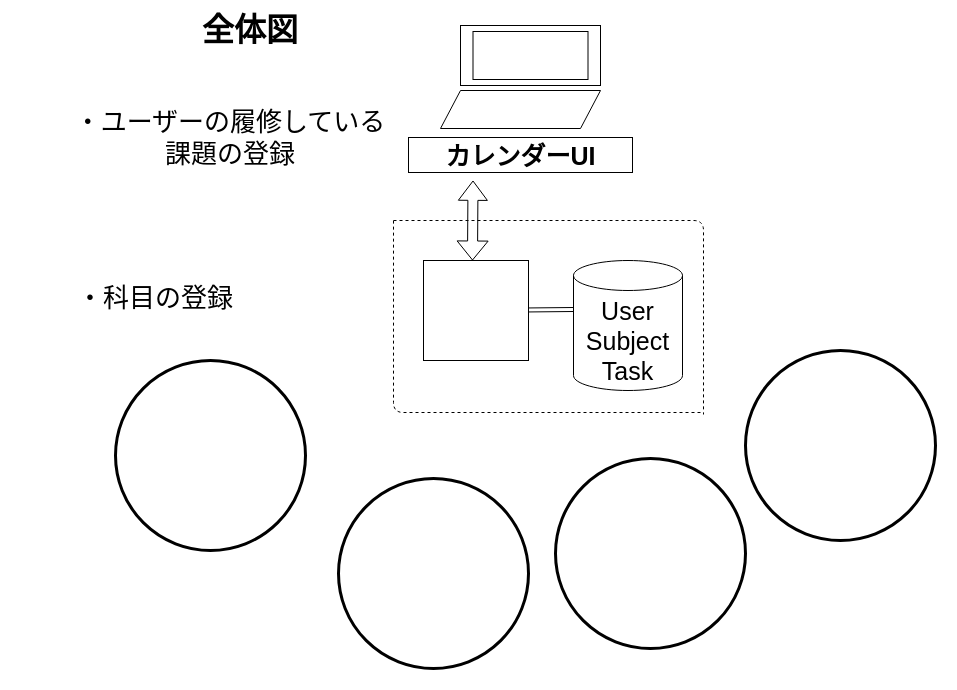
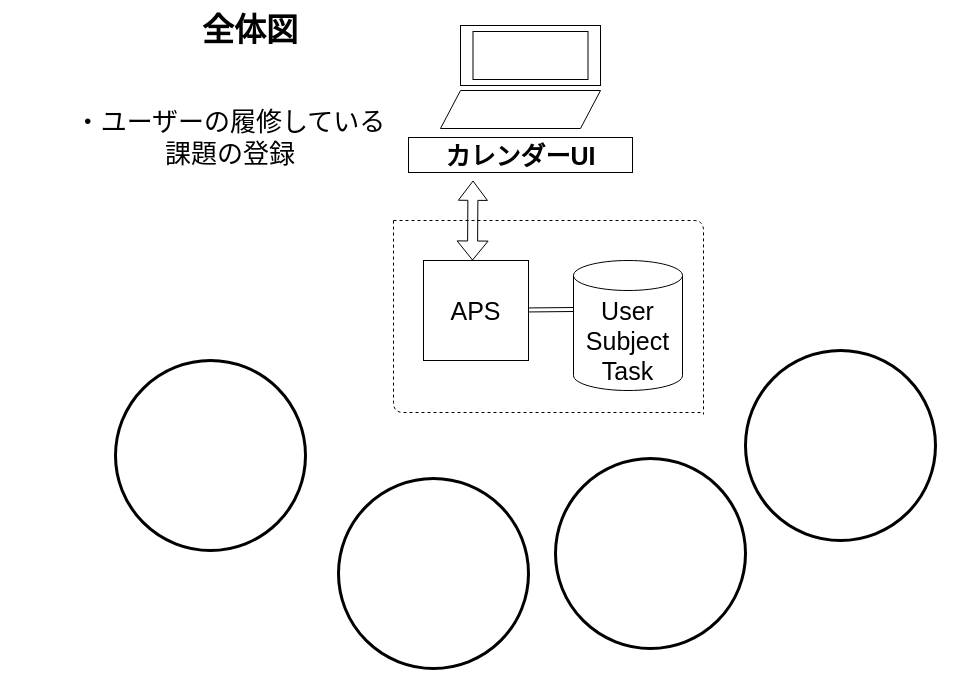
- <mxCell id="20" value="&lt;font style=&quot;font-size: 26px&quot;&gt;・科目の登録&lt;/font&gt;" style="text;html=1;strokeColor=none;fillColor=none;align=center;verticalAlign=middle;whiteSpace=wrap;rounded=0;fontSize=25;fontColor=#000000;" vertex="1" parent="1"><mxGeometry x="75" y="288" width="160" height="20" as="geometry" /></mxCell>
+ <mxCell id="17" value="APS" style="text;html=1;strokeColor=none;fillColor=none;align=center;verticalAlign=middle;whiteSpace=wrap;rounded=0;fontSize=25;" vertex="1" parent="1"><mxGeometry x="453" y="300" width="45" height="20" as="geometry" /></mxCell>
